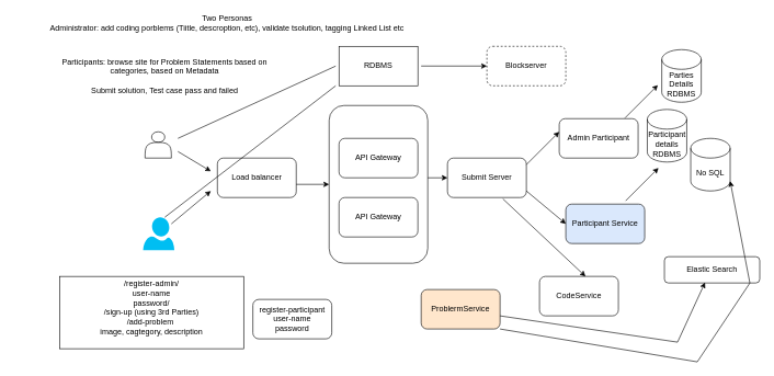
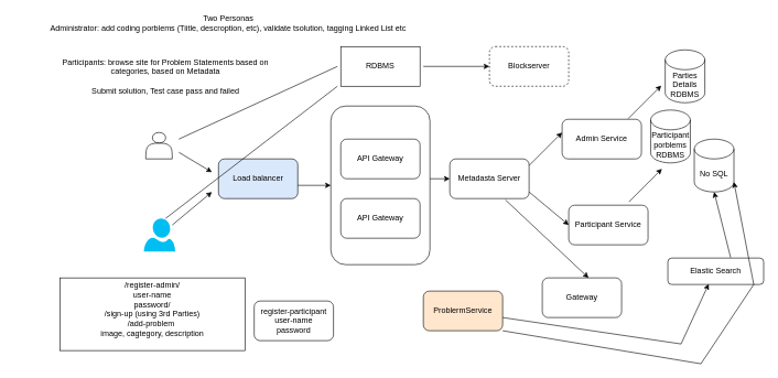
- <mxCell id="11" value="Admin Participant" style="rounded=1;whiteSpace=wrap;html=1;" vertex="1" parent="1"><mxGeometry x="850" y="180" width="120" height="60" as="geometry" /></mxCell>
+ <mxCell id="11" value="Admin Service" style="rounded=1;whiteSpace=wrap;html=1;" vertex="1" parent="1"><mxGeometry x="850" y="180" width="120" height="60" as="geometry" /></mxCell>
- <mxCell id="36" value="Participant details&lt;br&gt;RDBMS" style="shape=cylinder3;whiteSpace=wrap;html=1;boundedLbl=1;backgroundOutline=1;size=15;" vertex="1" parent="1"><mxGeometry x="984" y="166" width="60" height="80" as="geometry" /></mxCell>
+ <mxCell id="36" value="Participant porblems&lt;br&gt;RDBMS" style="shape=cylinder3;whiteSpace=wrap;html=1;boundedLbl=1;backgroundOutline=1;size=15;" vertex="1" parent="1"><mxGeometry x="984" y="166" width="60" height="80" as="geometry" /></mxCell>
- <mxCell id="7" value="Load balancer" style="rounded=1;whiteSpace=wrap;html=1;" vertex="1" parent="1"><mxGeometry x="330" y="240" width="120" height="60" as="geometry" /></mxCell>
+ <mxCell id="7" value="Load balancer" style="rounded=1;whiteSpace=wrap;html=1;fillColor=#dae8fc;" vertex="1" parent="1"><mxGeometry x="330" y="240" width="120" height="60" as="geometry" /></mxCell>
- <mxCell id="10" value="Submit Server" style="rounded=1;whiteSpace=wrap;html=1;" vertex="1" parent="1"><mxGeometry x="680" y="240" width="120" height="60" as="geometry" /></mxCell>
+ <mxCell id="10" value="Metadasta Server" style="rounded=1;whiteSpace=wrap;html=1;" vertex="1" parent="1"><mxGeometry x="680" y="240" width="120" height="60" as="geometry" /></mxCell>
- <mxCell id="12" value="Participant Service" style="rounded=1;whiteSpace=wrap;html=1;fillColor=#dae8fc;" vertex="1" parent="1"><mxGeometry x="860" y="310" width="120" height="60" as="geometry" /></mxCell>
+ <mxCell id="12" value="Participant Service" style="rounded=1;whiteSpace=wrap;html=1;" vertex="1" parent="1"><mxGeometry x="860" y="310" width="120" height="60" as="geometry" /></mxCell>
+ <mxCell id="19" value="" style="endArrow=classic;html=1;rounded=0;entryX=0.5;entryY=1;entryDx=0;entryDy=0;entryPerimeter=0;exitX=0.655;exitY=-0.02;exitDx=0;exitDy=0;exitPerimeter=0;" edge="1" parent="1" source="18" target="17"><mxGeometry width="50" height="50" relative="1" as="geometry"><mxPoint x="1050" y="410" as="sourcePoint" /><mxPoint x="1100" y="360" as="targetPoint" /></mxGeometry></mxCell>
- <mxCell id="20" value="CodeService" style="rounded=1;whiteSpace=wrap;html=1;" vertex="1" parent="1"><mxGeometry x="820" y="420" width="120" height="60" as="geometry" /></mxCell>
+ <mxCell id="20" value="Gateway" style="rounded=1;whiteSpace=wrap;html=1;" vertex="1" parent="1"><mxGeometry x="820" y="420" width="120" height="60" as="geometry" /></mxCell>
